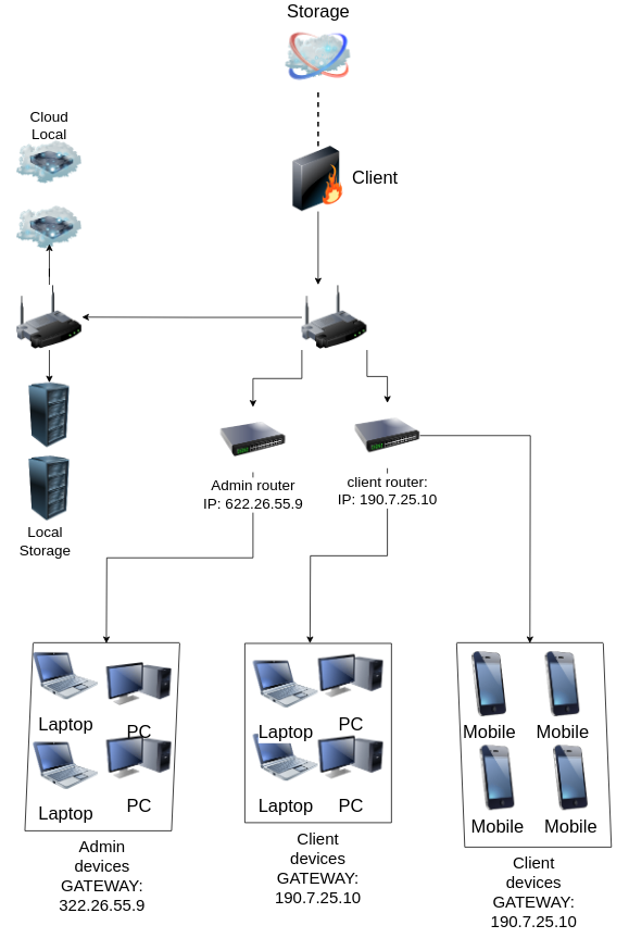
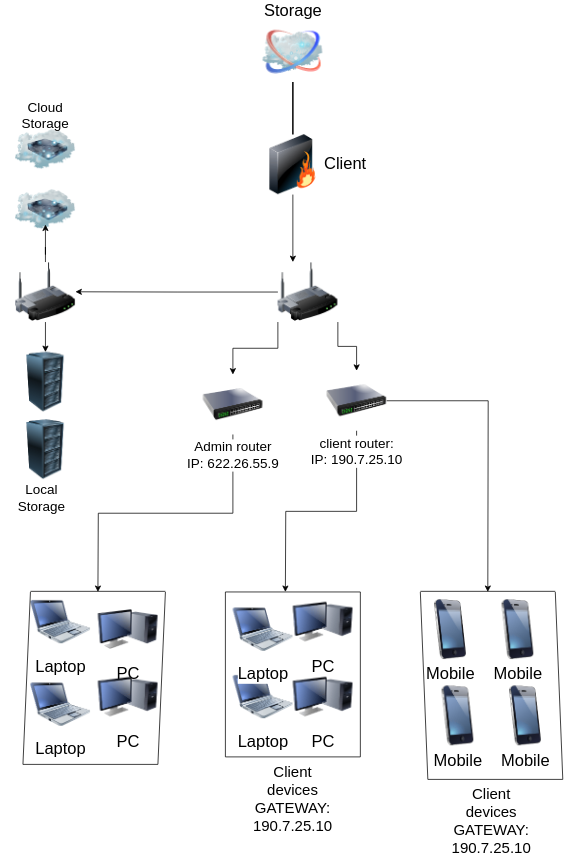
- <mxCell id="3" style="edgeStyle=none;rounded=0;html=1;labelBackgroundColor=none;endArrow=none;strokeWidth=2;fontFamily=Verdana;fontSize=22;dashed=1;" parent="1" source="5" target="2" edge="1"><mxGeometry relative="1" as="geometry" /></mxCell>
+ <mxCell id="3" style="edgeStyle=none;rounded=0;html=1;labelBackgroundColor=none;endArrow=none;strokeWidth=2;fontFamily=Verdana;fontSize=22" parent="1" source="5" target="2" edge="1"><mxGeometry relative="1" as="geometry" /></mxCell>
- <mxCell id="34" value="&lt;font style=&quot;font-size: 18px;&quot;&gt;Cloud&lt;br&gt;Local&lt;/font&gt;" style="text;html=1;strokeColor=none;fillColor=none;align=center;verticalAlign=middle;whiteSpace=wrap;rounded=0;" vertex="1" parent="1"><mxGeometry x="30" y="130" width="60" height="30" as="geometry" /></mxCell>
+ <mxCell id="34" value="&lt;font style=&quot;font-size: 18px;&quot;&gt;Cloud&lt;br&gt;Storage&lt;/font&gt;" style="text;html=1;strokeColor=none;fillColor=none;align=center;verticalAlign=middle;whiteSpace=wrap;rounded=0;" vertex="1" parent="1"><mxGeometry x="30" y="130" width="60" height="30" as="geometry" /></mxCell>
- <mxCell id="50" value="&lt;font style=&quot;font-size: 20px;&quot;&gt;Admin devices&lt;br&gt;GATEWAY:&lt;br&gt;322.26.55.9&lt;br&gt;&lt;/font&gt;" style="text;html=1;strokeColor=none;fillColor=none;align=center;verticalAlign=middle;whiteSpace=wrap;rounded=0;" vertex="1" parent="1"><mxGeometry x="80" y="1030" width="90" height="70" as="geometry" /></mxCell>
